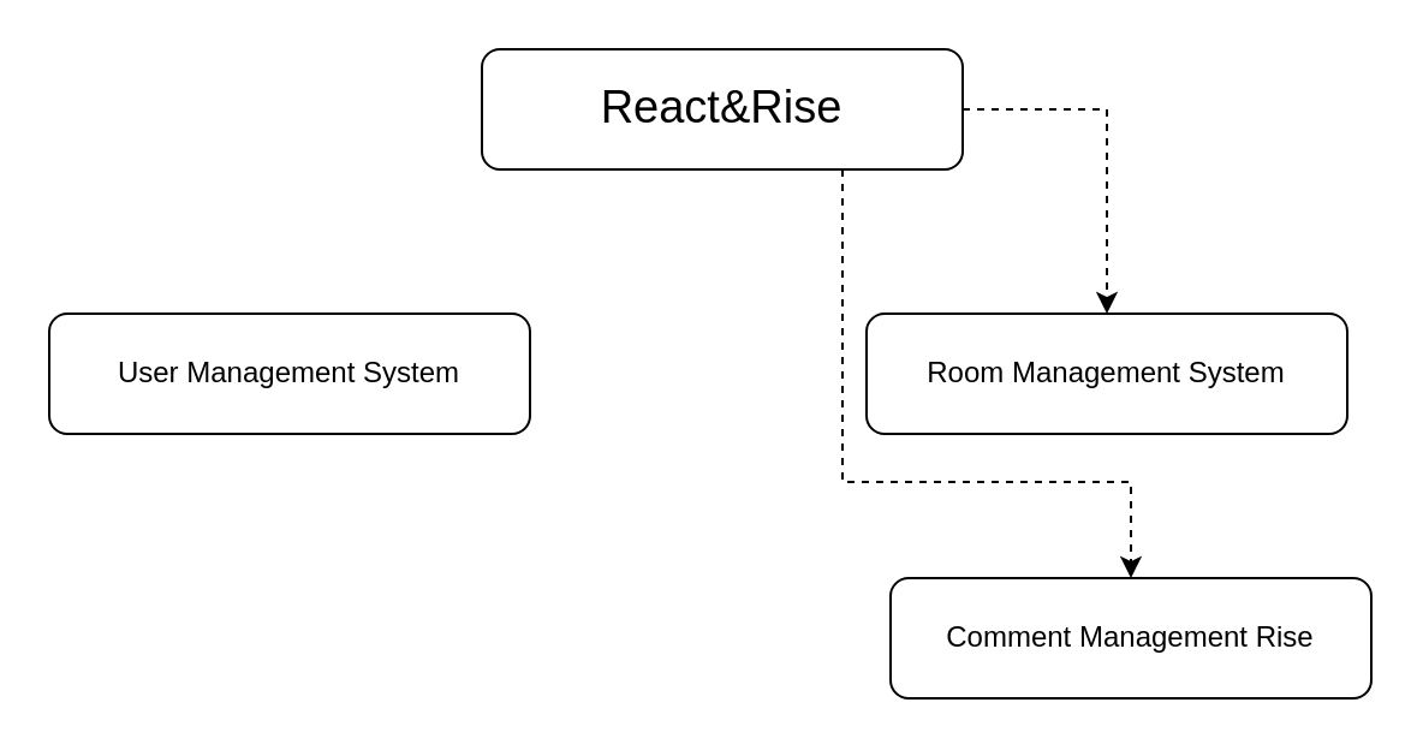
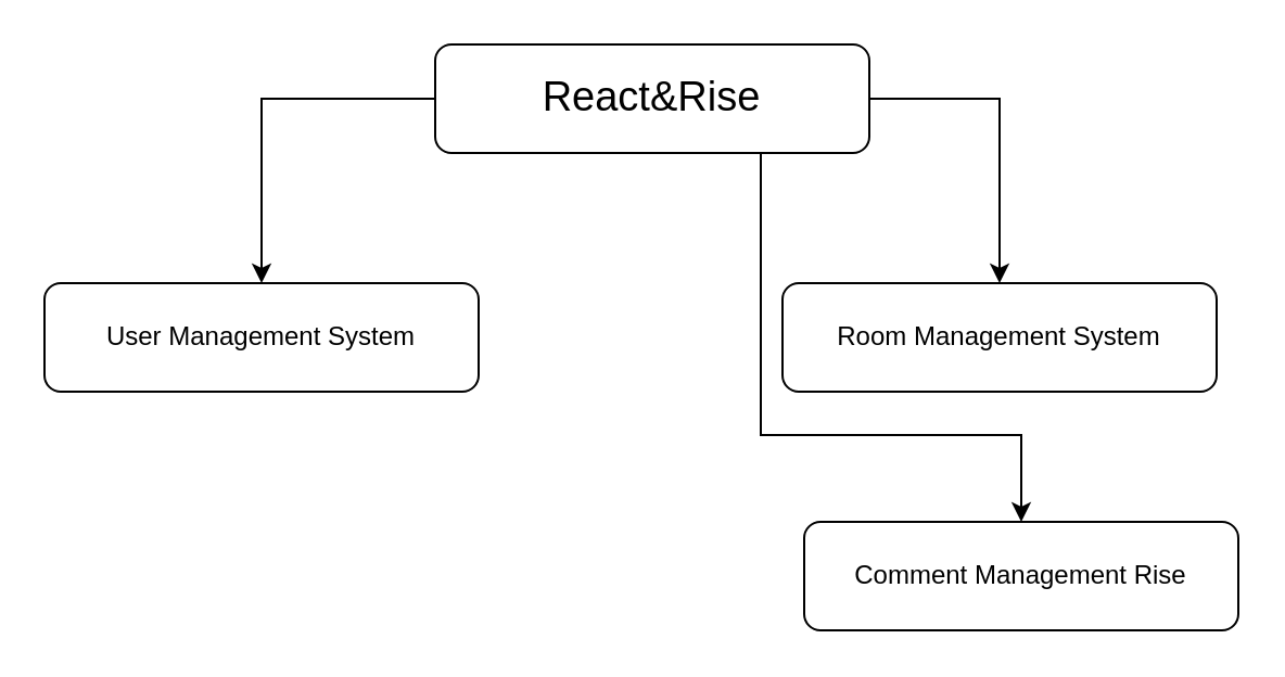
+ <mxCell id="6" value="" style="endArrow=classic;html=1;rounded=0;entryX=0.5;entryY=0;entryDx=0;entryDy=0;fontStyle=1;exitX=0;exitY=0.5;exitDx=0;exitDy=0;" parent="1" source="2" target="3" edge="1"><mxGeometry width="50" height="50" relative="1" as="geometry"><mxPoint x="260" y="70" as="sourcePoint" /><mxPoint x="140" y="140" as="targetPoint" /><Array as="points"><mxPoint x="120" y="45" /></Array></mxGeometry></mxCell>
- <mxCell id="8" value="" style="endArrow=classic;html=1;rounded=0;fontStyle=1;exitX=1;exitY=0.5;exitDx=0;exitDy=0;entryX=0.5;entryY=0;entryDx=0;entryDy=0;dashed=1;" parent="1" source="2" target="4" edge="1"><mxGeometry width="50" height="50" relative="1" as="geometry"><mxPoint x="210" y="55" as="sourcePoint" /><mxPoint x="140" y="140" as="targetPoint" /><Array as="points"><mxPoint x="460" y="45" /></Array></mxGeometry></mxCell>
+ <mxCell id="8" value="" style="endArrow=classic;html=1;rounded=0;fontStyle=1;exitX=1;exitY=0.5;exitDx=0;exitDy=0;entryX=0.5;entryY=0;entryDx=0;entryDy=0;" parent="1" source="2" target="4" edge="1"><mxGeometry width="50" height="50" relative="1" as="geometry"><mxPoint x="210" y="55" as="sourcePoint" /><mxPoint x="140" y="140" as="targetPoint" /><Array as="points"><mxPoint x="460" y="45" /></Array></mxGeometry></mxCell>
- <mxCell id="7" value="" style="endArrow=classic;html=1;rounded=0;entryX=0.5;entryY=0;entryDx=0;entryDy=0;fontStyle=1;exitX=0.75;exitY=1;exitDx=0;exitDy=0;dashed=1;" parent="1" source="2" target="5" edge="1"><mxGeometry width="50" height="50" relative="1" as="geometry"><mxPoint x="270" y="80" as="sourcePoint" /><mxPoint x="140" y="250" as="targetPoint" /><Array as="points"><mxPoint x="350" y="200" /><mxPoint x="470" y="200" /></Array></mxGeometry></mxCell>
+ <mxCell id="7" value="" style="endArrow=classic;html=1;rounded=0;entryX=0.5;entryY=0;entryDx=0;entryDy=0;fontStyle=1;exitX=0.75;exitY=1;exitDx=0;exitDy=0;" parent="1" source="2" target="5" edge="1"><mxGeometry width="50" height="50" relative="1" as="geometry"><mxPoint x="270" y="80" as="sourcePoint" /><mxPoint x="140" y="250" as="targetPoint" /><Array as="points"><mxPoint x="350" y="200" /><mxPoint x="470" y="200" /></Array></mxGeometry></mxCell>
